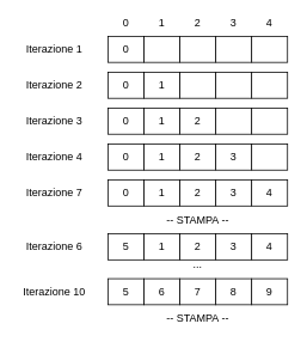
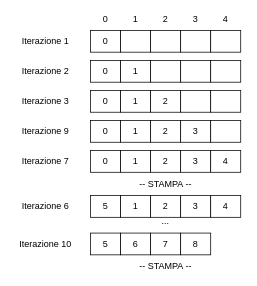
- <mxCell id="30" value="Iterazione 4" style="text;html=1;strokeColor=none;fillColor=none;align=center;verticalAlign=middle;whiteSpace=wrap;rounded=0;" vertex="1" parent="1"><mxGeometry x="20" y="170" width="80" height="9" as="geometry" /></mxCell>
+ <mxCell id="30" value="Iterazione 9" style="text;html=1;strokeColor=none;fillColor=none;align=center;verticalAlign=middle;whiteSpace=wrap;rounded=0;" vertex="1" parent="1"><mxGeometry x="20" y="170" width="80" height="9" as="geometry" /></mxCell>
- <mxCell id="48" value="9" style="rounded=0;whiteSpace=wrap;html=1;" vertex="1" parent="1"><mxGeometry x="280" y="310" width="40" height="29" as="geometry" /></mxCell>
